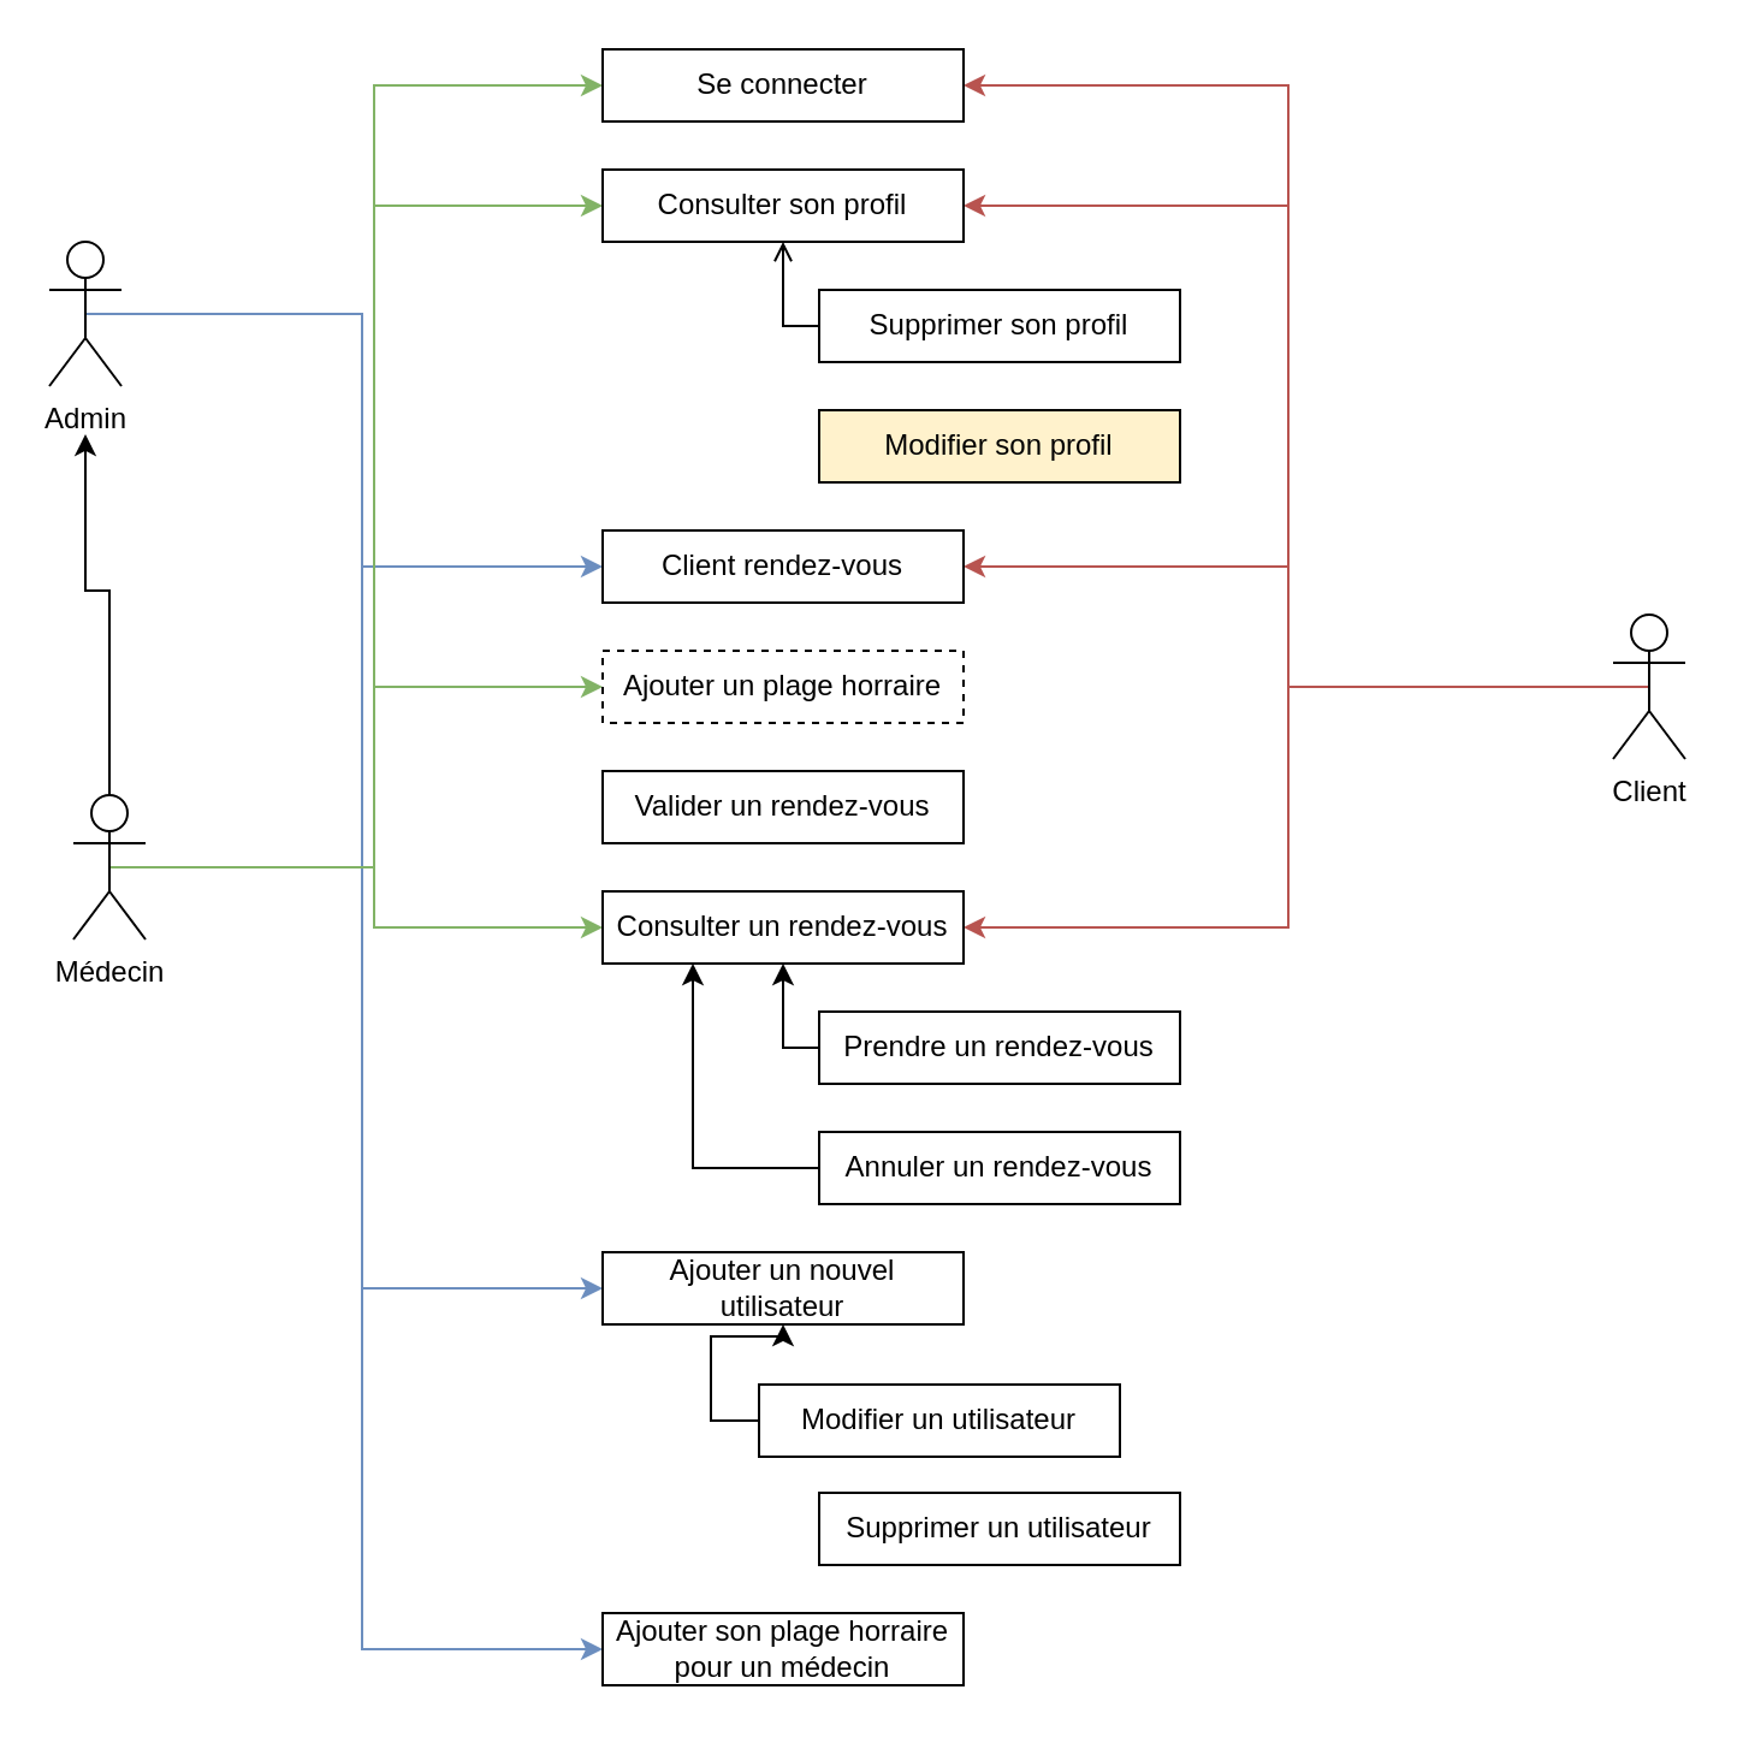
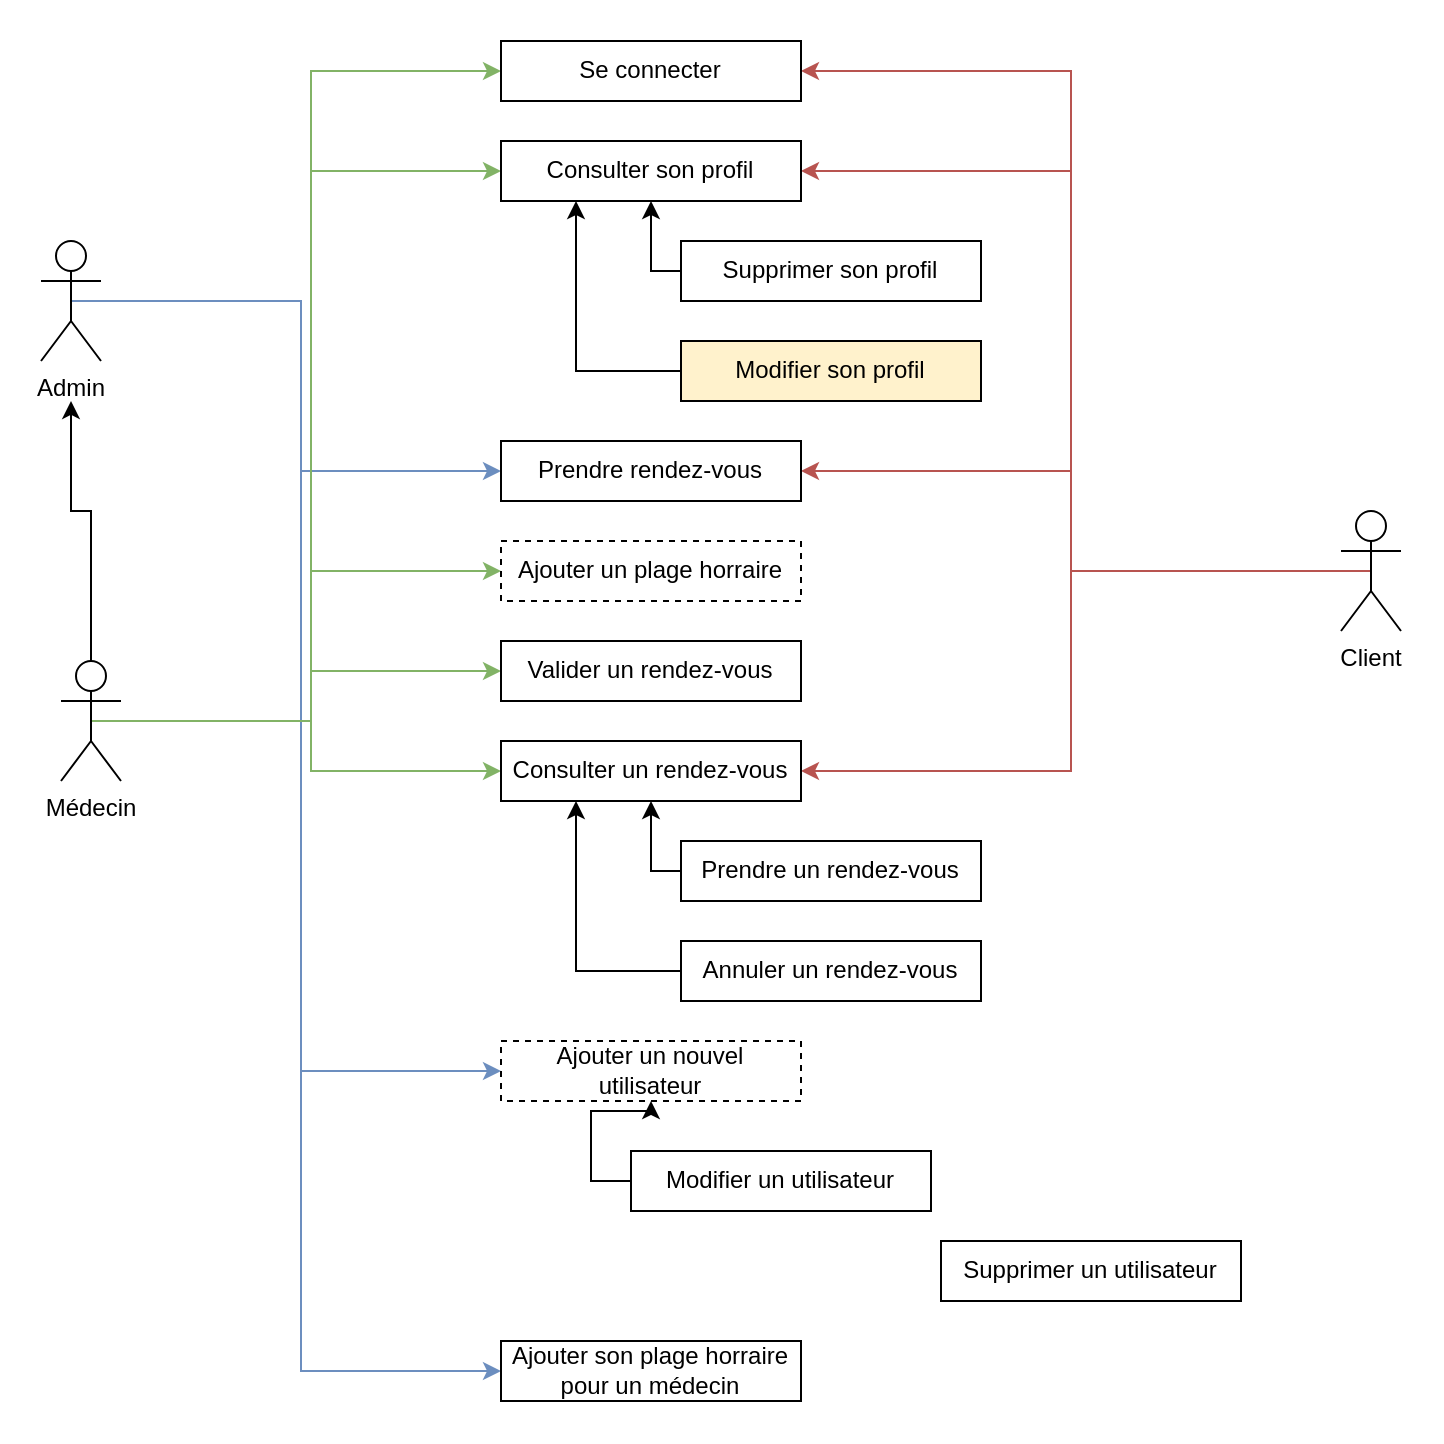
- <mxCell id="22" style="edgeStyle=orthogonalEdgeStyle;rounded=0;orthogonalLoop=1;jettySize=auto;html=1;exitX=0;exitY=0.5;exitDx=0;exitDy=0;entryX=0.5;entryY=1;entryDx=0;entryDy=0;endArrow=open;" parent="1" source="23" target="19" edge="1"><mxGeometry relative="1" as="geometry" /></mxCell>
+ <mxCell id="22" style="edgeStyle=orthogonalEdgeStyle;rounded=0;orthogonalLoop=1;jettySize=auto;html=1;exitX=0;exitY=0.5;exitDx=0;exitDy=0;entryX=0.5;entryY=1;entryDx=0;entryDy=0;" parent="1" source="23" target="19" edge="1"><mxGeometry relative="1" as="geometry" /></mxCell>
- <mxCell id="9" value="Admin" style="shape=umlActor;verticalLabelPosition=bottom;labelBackgroundColor=#ffffff;verticalAlign=top;html=1;outlineConnect=0;" parent="1" vertex="1"><mxGeometry x="20" y="100" width="30" height="60" as="geometry" /></mxCell>
+ <mxCell id="9" value="Admin" style="shape=umlActor;verticalLabelPosition=bottom;labelBackgroundColor=#ffffff;verticalAlign=top;html=1;outlineConnect=0;" parent="1" vertex="1"><mxGeometry x="20" y="120" width="30" height="60" as="geometry" /></mxCell>
+ <mxCell id="20" style="edgeStyle=orthogonalEdgeStyle;rounded=0;orthogonalLoop=1;jettySize=auto;html=1;exitX=0;exitY=0.5;exitDx=0;exitDy=0;entryX=0.25;entryY=1;entryDx=0;entryDy=0;" parent="1" source="21" target="19" edge="1"><mxGeometry relative="1" as="geometry" /></mxCell>
- <mxCell id="24" value="Client rendez-vous" style="rounded=0;whiteSpace=wrap;html=1;" parent="1" vertex="1"><mxGeometry x="250" y="220" width="150" height="30" as="geometry" /></mxCell>
+ <mxCell id="24" value="Prendre rendez-vous" style="rounded=0;whiteSpace=wrap;html=1;" parent="1" vertex="1"><mxGeometry x="250" y="220" width="150" height="30" as="geometry" /></mxCell>
+ <mxCell id="6" style="edgeStyle=orthogonalEdgeStyle;rounded=0;orthogonalLoop=1;jettySize=auto;html=1;exitX=0.5;exitY=0.5;exitDx=0;exitDy=0;exitPerimeter=0;entryX=0;entryY=0.5;entryDx=0;entryDy=0;fillColor=#d5e8d4;strokeColor=#82b366;" parent="1" source="12" target="26" edge="1"><mxGeometry relative="1" as="geometry" /></mxCell>
- <mxCell id="32" value="Ajouter un nouvel utilisateur" style="rounded=0;whiteSpace=wrap;html=1;" parent="1" vertex="1"><mxGeometry x="250" y="520" width="150" height="30" as="geometry" /></mxCell>
+ <mxCell id="32" value="Ajouter un nouvel utilisateur" style="rounded=0;whiteSpace=wrap;html=1;dashed=1;" parent="1" vertex="1"><mxGeometry x="250" y="520" width="150" height="30" as="geometry" /></mxCell>
- <mxCell id="36" value="Supprimer un utilisateur" style="rounded=0;whiteSpace=wrap;html=1;" parent="1" vertex="1"><mxGeometry x="340" y="620" width="150" height="30" as="geometry" /></mxCell>
+ <mxCell id="36" value="Supprimer un utilisateur" style="rounded=0;whiteSpace=wrap;html=1;" parent="1" vertex="1"><mxGeometry x="470" y="620" width="150" height="30" as="geometry" /></mxCell>
